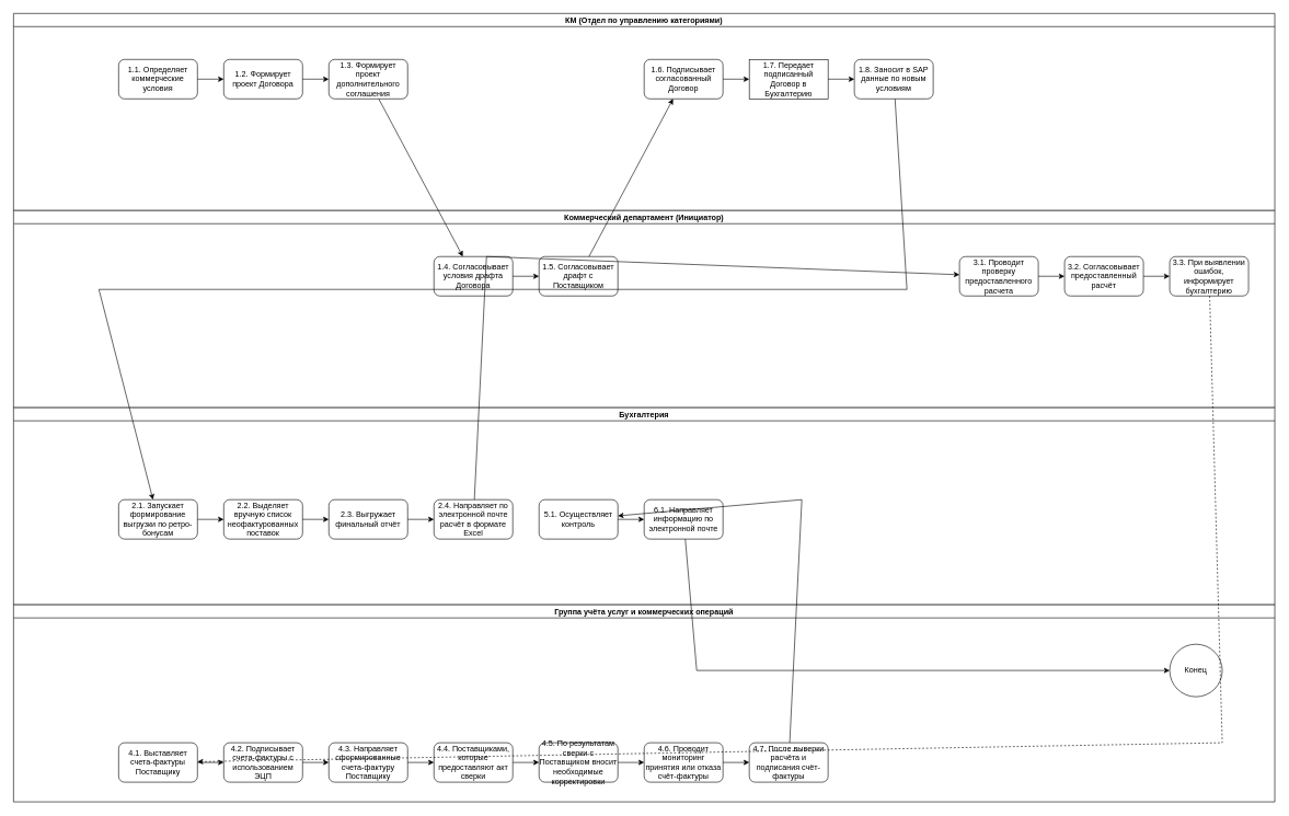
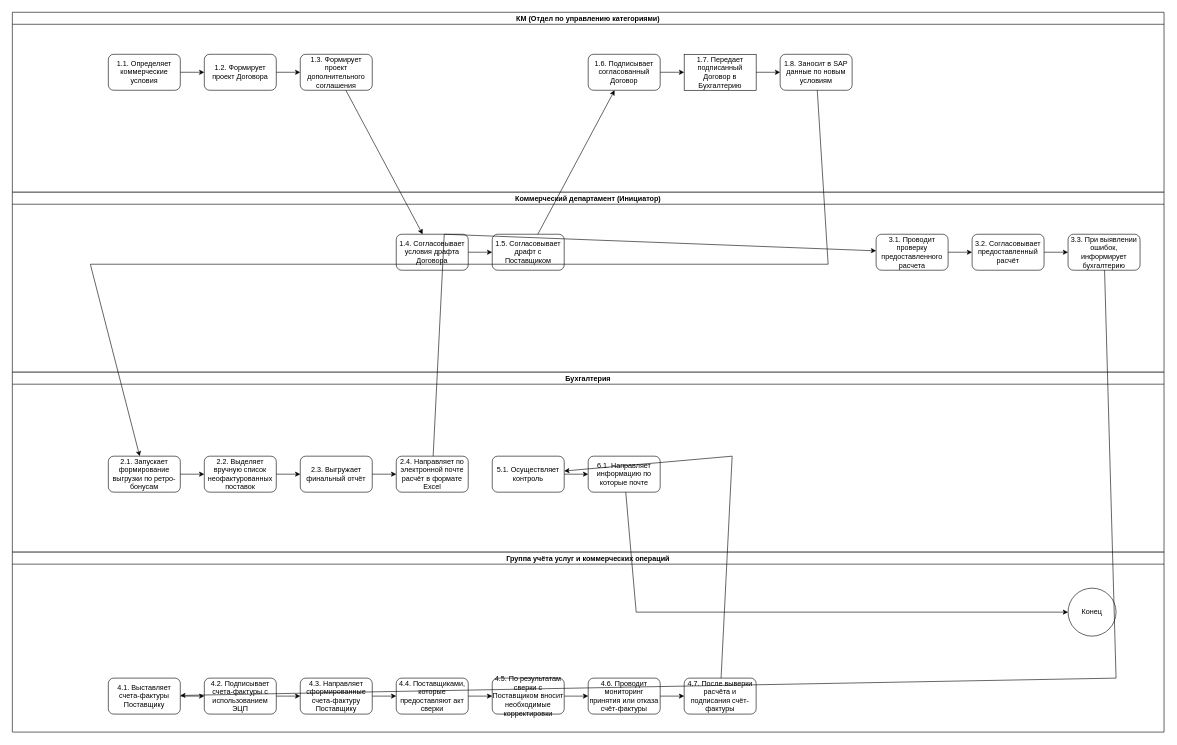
- <mxCell id="21" value="6.1. Направляет информацию по электронной почте" style="rounded=1;whiteSpace=wrap;html=1;" vertex="1" parent="15"><mxGeometry x="960" y="140" width="120" height="60" as="geometry" /></mxCell>
+ <mxCell id="21" value="6.1. Направляет информацию по которые почте" style="rounded=1;whiteSpace=wrap;html=1;" vertex="1" parent="15"><mxGeometry x="960" y="140" width="120" height="60" as="geometry" /></mxCell>
- <mxCell id="45" value="" style="endArrow=classic;html=1;rounded=0;dashed=1;" edge="1" parent="1" source="14" target="23"><mxGeometry width="50" height="50" relative="1" as="geometry"><mxPoint x="1860" y="390" as="sourcePoint" /><mxPoint x="150" y="1130" as="targetPoint" /><Array as="points"><mxPoint x="1860" y="1130" /></Array></mxGeometry></mxCell>
+ <mxCell id="45" value="" style="endArrow=classic;html=1;rounded=0;" edge="1" parent="1" source="14" target="23"><mxGeometry width="50" height="50" relative="1" as="geometry"><mxPoint x="1860" y="390" as="sourcePoint" /><mxPoint x="150" y="1130" as="targetPoint" /><Array as="points"><mxPoint x="1860" y="1130" /></Array></mxGeometry></mxCell>
